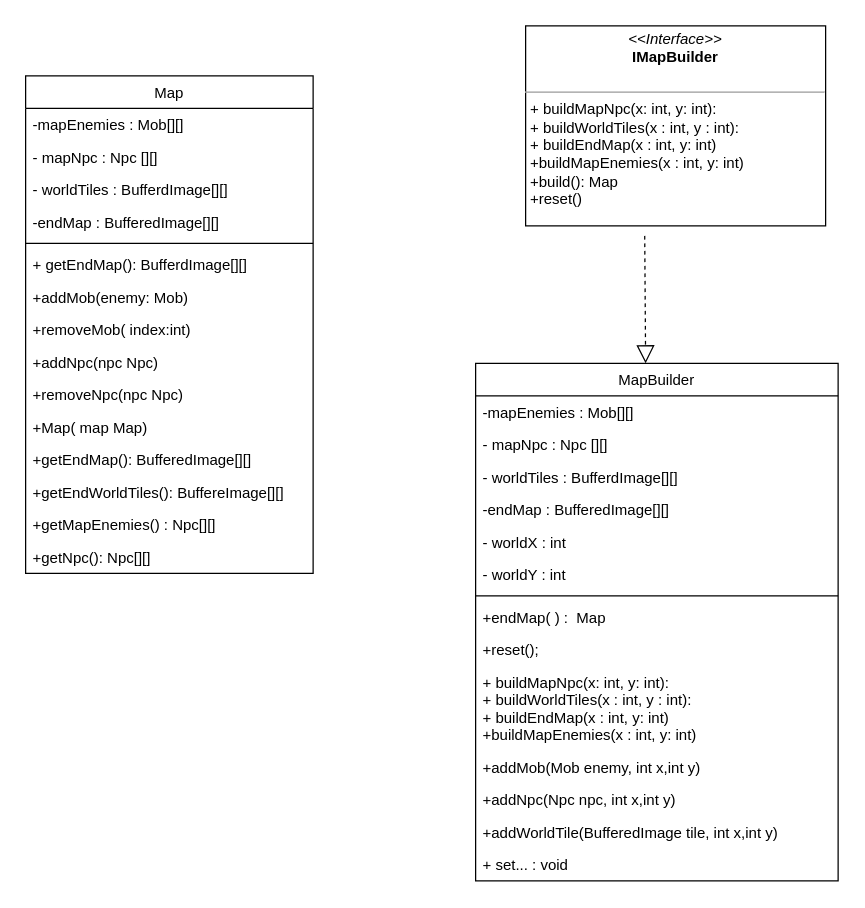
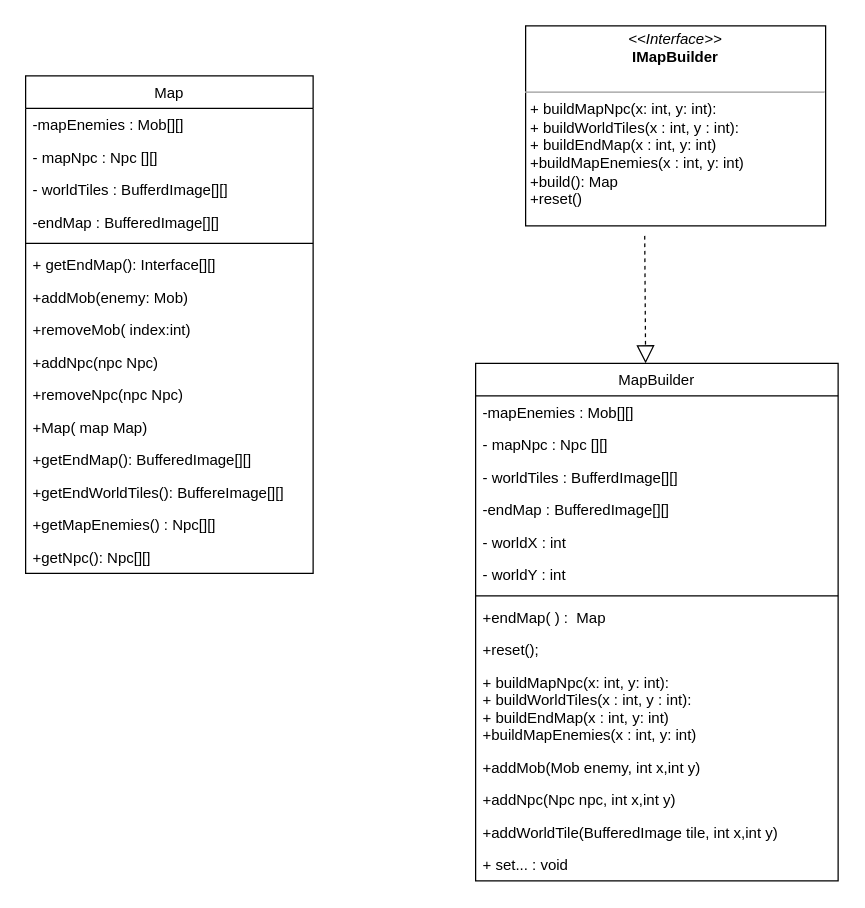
- <mxCell id="8" value="+ getEndMap(): BufferdImage[][] " style="text;strokeColor=none;fillColor=none;align=left;verticalAlign=top;spacingLeft=4;spacingRight=4;overflow=hidden;rotatable=0;points=[[0,0.5],[1,0.5]];portConstraint=eastwest;" parent="2" vertex="1"><mxGeometry y="138" width="230" height="26" as="geometry" /></mxCell>
+ <mxCell id="8" value="+ getEndMap(): Interface[][] " style="text;strokeColor=none;fillColor=none;align=left;verticalAlign=top;spacingLeft=4;spacingRight=4;overflow=hidden;rotatable=0;points=[[0,0.5],[1,0.5]];portConstraint=eastwest;" parent="2" vertex="1"><mxGeometry y="138" width="230" height="26" as="geometry" /></mxCell>
